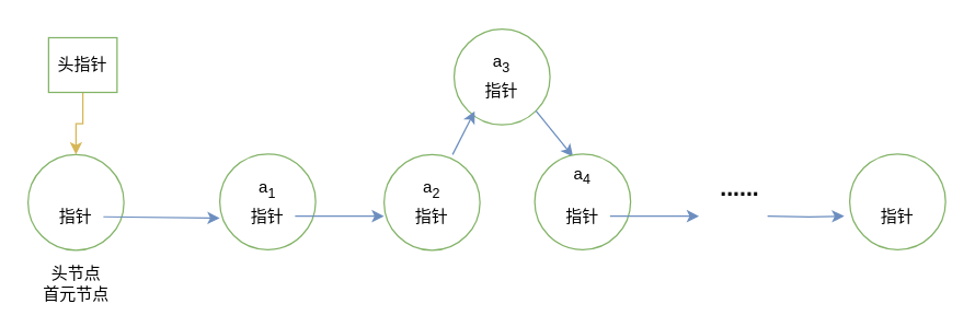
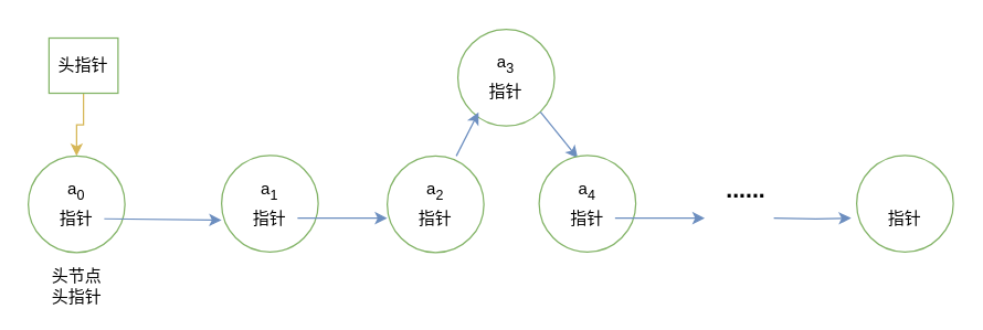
- <mxCell id="18" value="a&lt;sub&gt;4&lt;/sub&gt;" style="text;html=1;strokeColor=none;fillColor=none;align=center;verticalAlign=middle;whiteSpace=wrap;rounded=0;fontSize=12;" vertex="1" parent="1"><mxGeometry x="405" y="117.5" width="40" height="20" as="geometry" /></mxCell>
+ <mxCell id="18" value="a&lt;sub&gt;4&lt;/sub&gt;" style="text;html=1;strokeColor=none;fillColor=none;align=center;verticalAlign=middle;whiteSpace=wrap;rounded=0;fontSize=12;" vertex="1" parent="1"><mxGeometry x="405" y="127.5" width="40" height="20" as="geometry" /></mxCell>
+ <mxCell id="25" value="a&lt;sub&gt;0&lt;/sub&gt;" style="text;html=1;strokeColor=none;fillColor=none;align=center;verticalAlign=middle;whiteSpace=wrap;rounded=0;fontSize=12;" vertex="1" parent="1"><mxGeometry x="35" y="128" width="40" height="20" as="geometry" /></mxCell>
- <mxCell id="27" value="头节点&lt;br&gt;首元节点" style="text;html=1;strokeColor=none;fillColor=none;align=center;verticalAlign=middle;whiteSpace=wrap;rounded=0;fontSize=12;fontStyle=0" vertex="1" parent="1"><mxGeometry x="27.5" y="197" width="55" height="20" as="geometry" /></mxCell>
+ <mxCell id="27" value="头节点&lt;br&gt;头指针" style="text;html=1;strokeColor=none;fillColor=none;align=center;verticalAlign=middle;whiteSpace=wrap;rounded=0;fontSize=12;fontStyle=0" vertex="1" parent="1"><mxGeometry x="27.5" y="197" width="55" height="20" as="geometry" /></mxCell>
